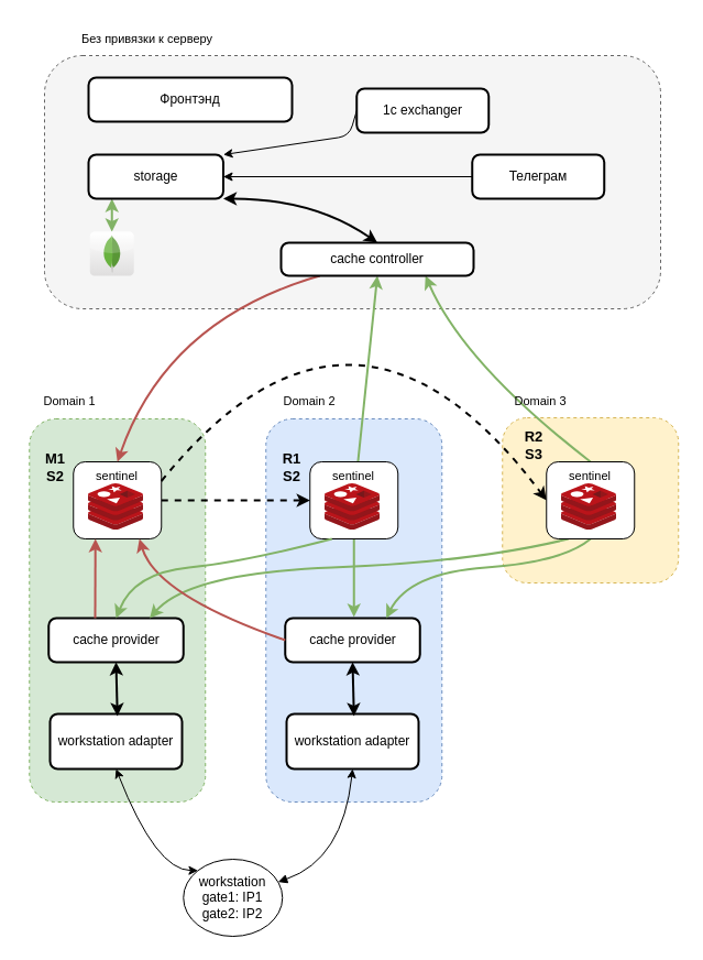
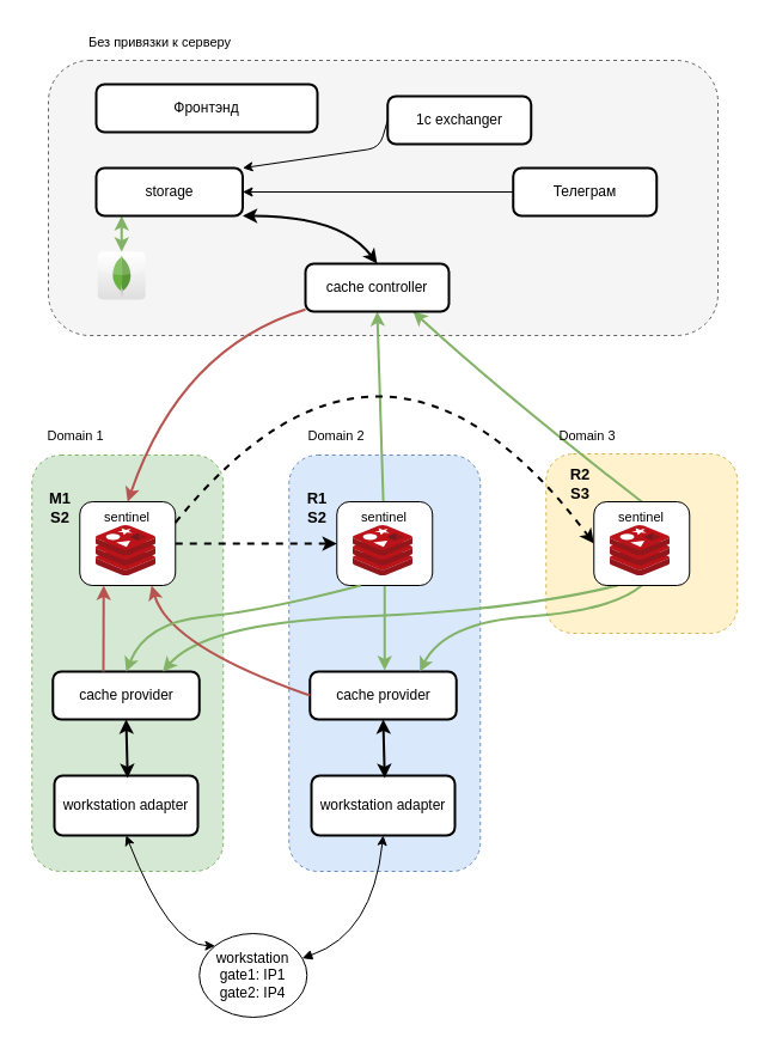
- <mxCell id="48" value="cache controller" style="rounded=1;absoluteArcSize=1;arcSize=14;whiteSpace=wrap;strokeWidth=2;shadow=0;glass=0;" parent="1" vertex="1"><mxGeometry x="255" y="220" width="175" height="30" as="geometry" /></mxCell>
+ <mxCell id="48" value="cache controller" style="rounded=1;absoluteArcSize=1;arcSize=14;whiteSpace=wrap;strokeWidth=2;shadow=0;glass=0;" parent="1" vertex="1"><mxGeometry x="255" y="220" width="120" height="40" as="geometry" /></mxCell>
- <mxCell id="9" value="workstation&lt;br&gt;gate1: IP1&lt;br&gt;gate2: IP2" style="ellipse;whiteSpace=wrap;html=1;" parent="1" vertex="1"><mxGeometry x="166.25" y="780" width="90" height="70" as="geometry" /></mxCell>
+ <mxCell id="9" value="workstation&lt;br&gt;gate1: IP1&lt;br&gt;gate2: IP4" style="ellipse;whiteSpace=wrap;html=1;" parent="1" vertex="1"><mxGeometry x="166.25" y="780" width="90" height="70" as="geometry" /></mxCell>
